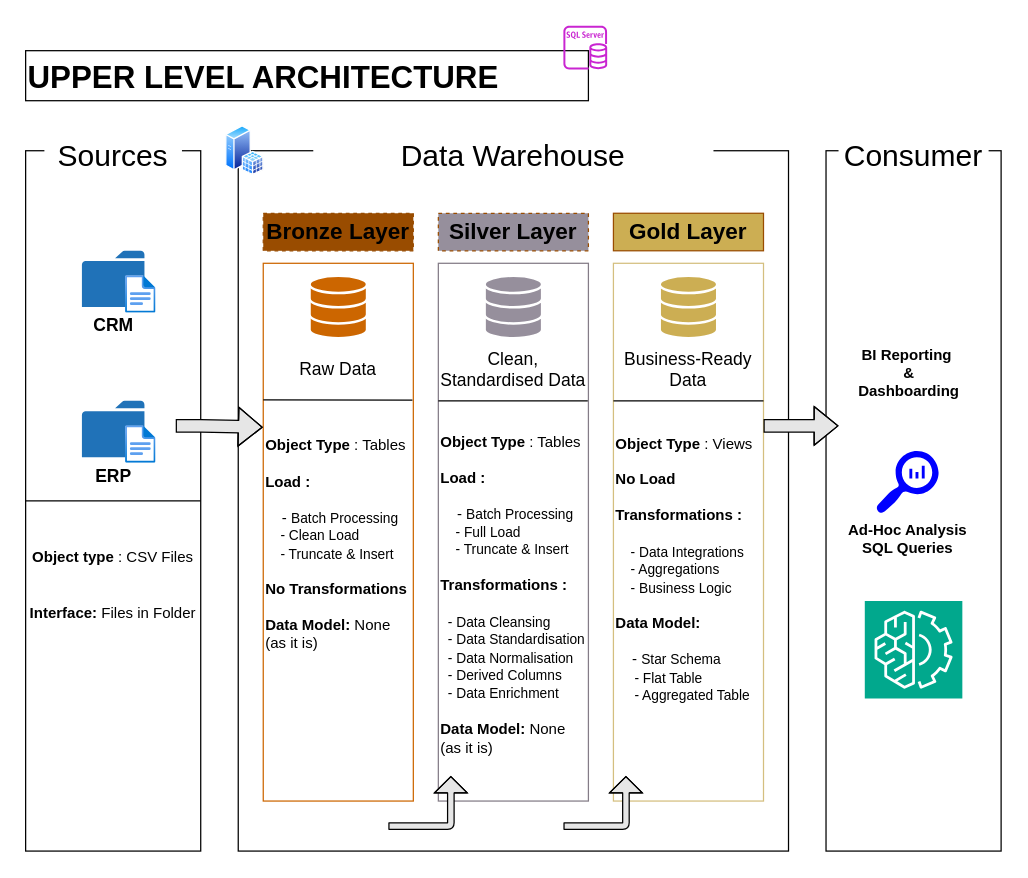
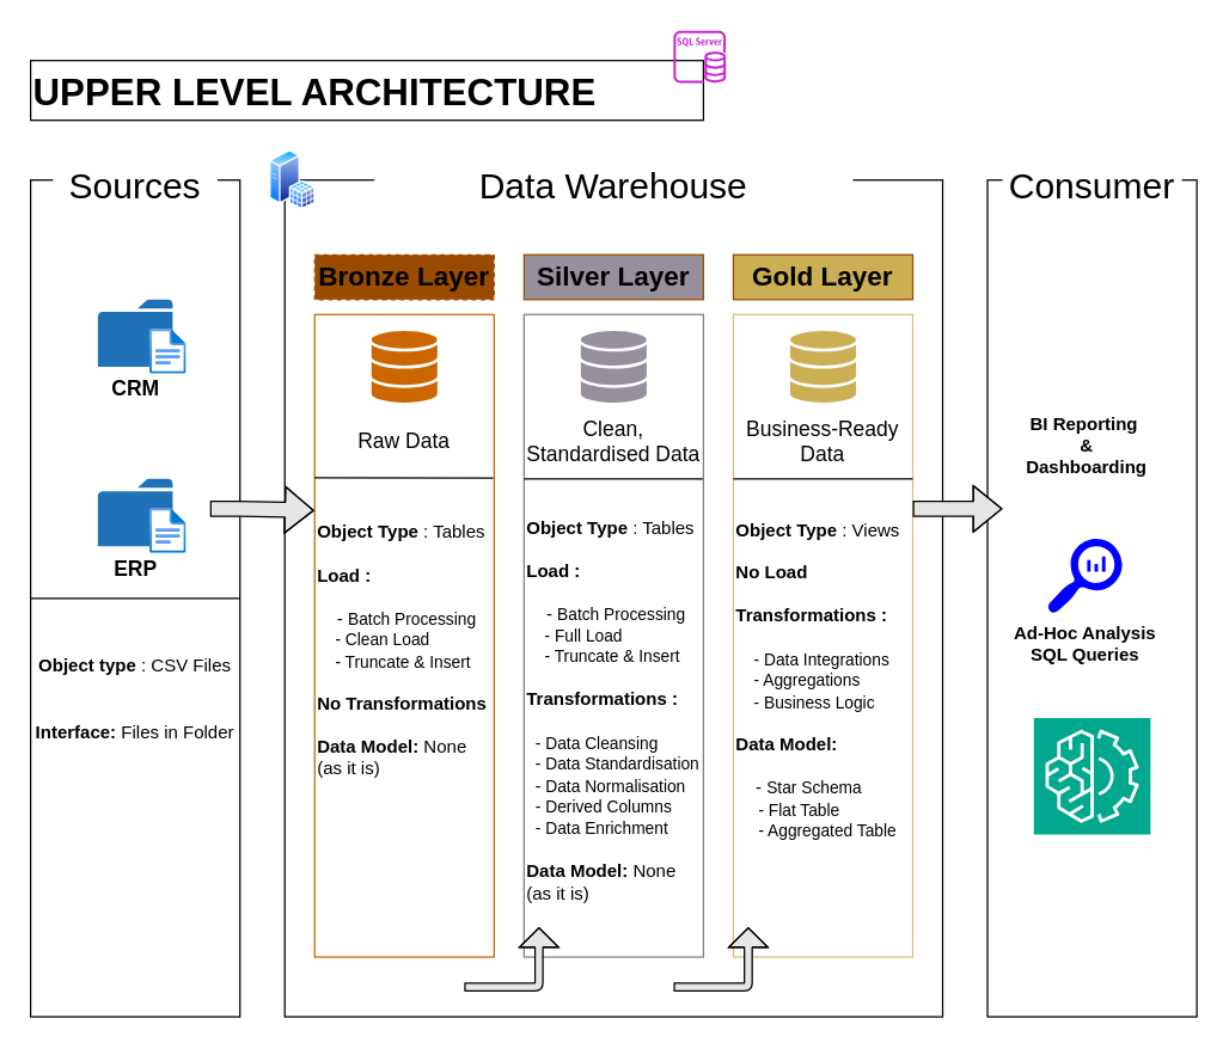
- <mxCell id="10" value="Silver Layer" style="rounded=0;whiteSpace=wrap;html=1;fontSize=18;fillColor=#968F9C;strokeColor=#994C00;fontStyle=1;dashed=1;" vertex="1" parent="1"><mxGeometry x="350" y="170" width="120" height="30" as="geometry" /></mxCell>
+ <mxCell id="10" value="Silver Layer" style="rounded=0;whiteSpace=wrap;html=1;fontSize=18;fillColor=#968F9C;strokeColor=#994C00;fontStyle=1" vertex="1" parent="1"><mxGeometry x="350" y="170" width="120" height="30" as="geometry" /></mxCell>
